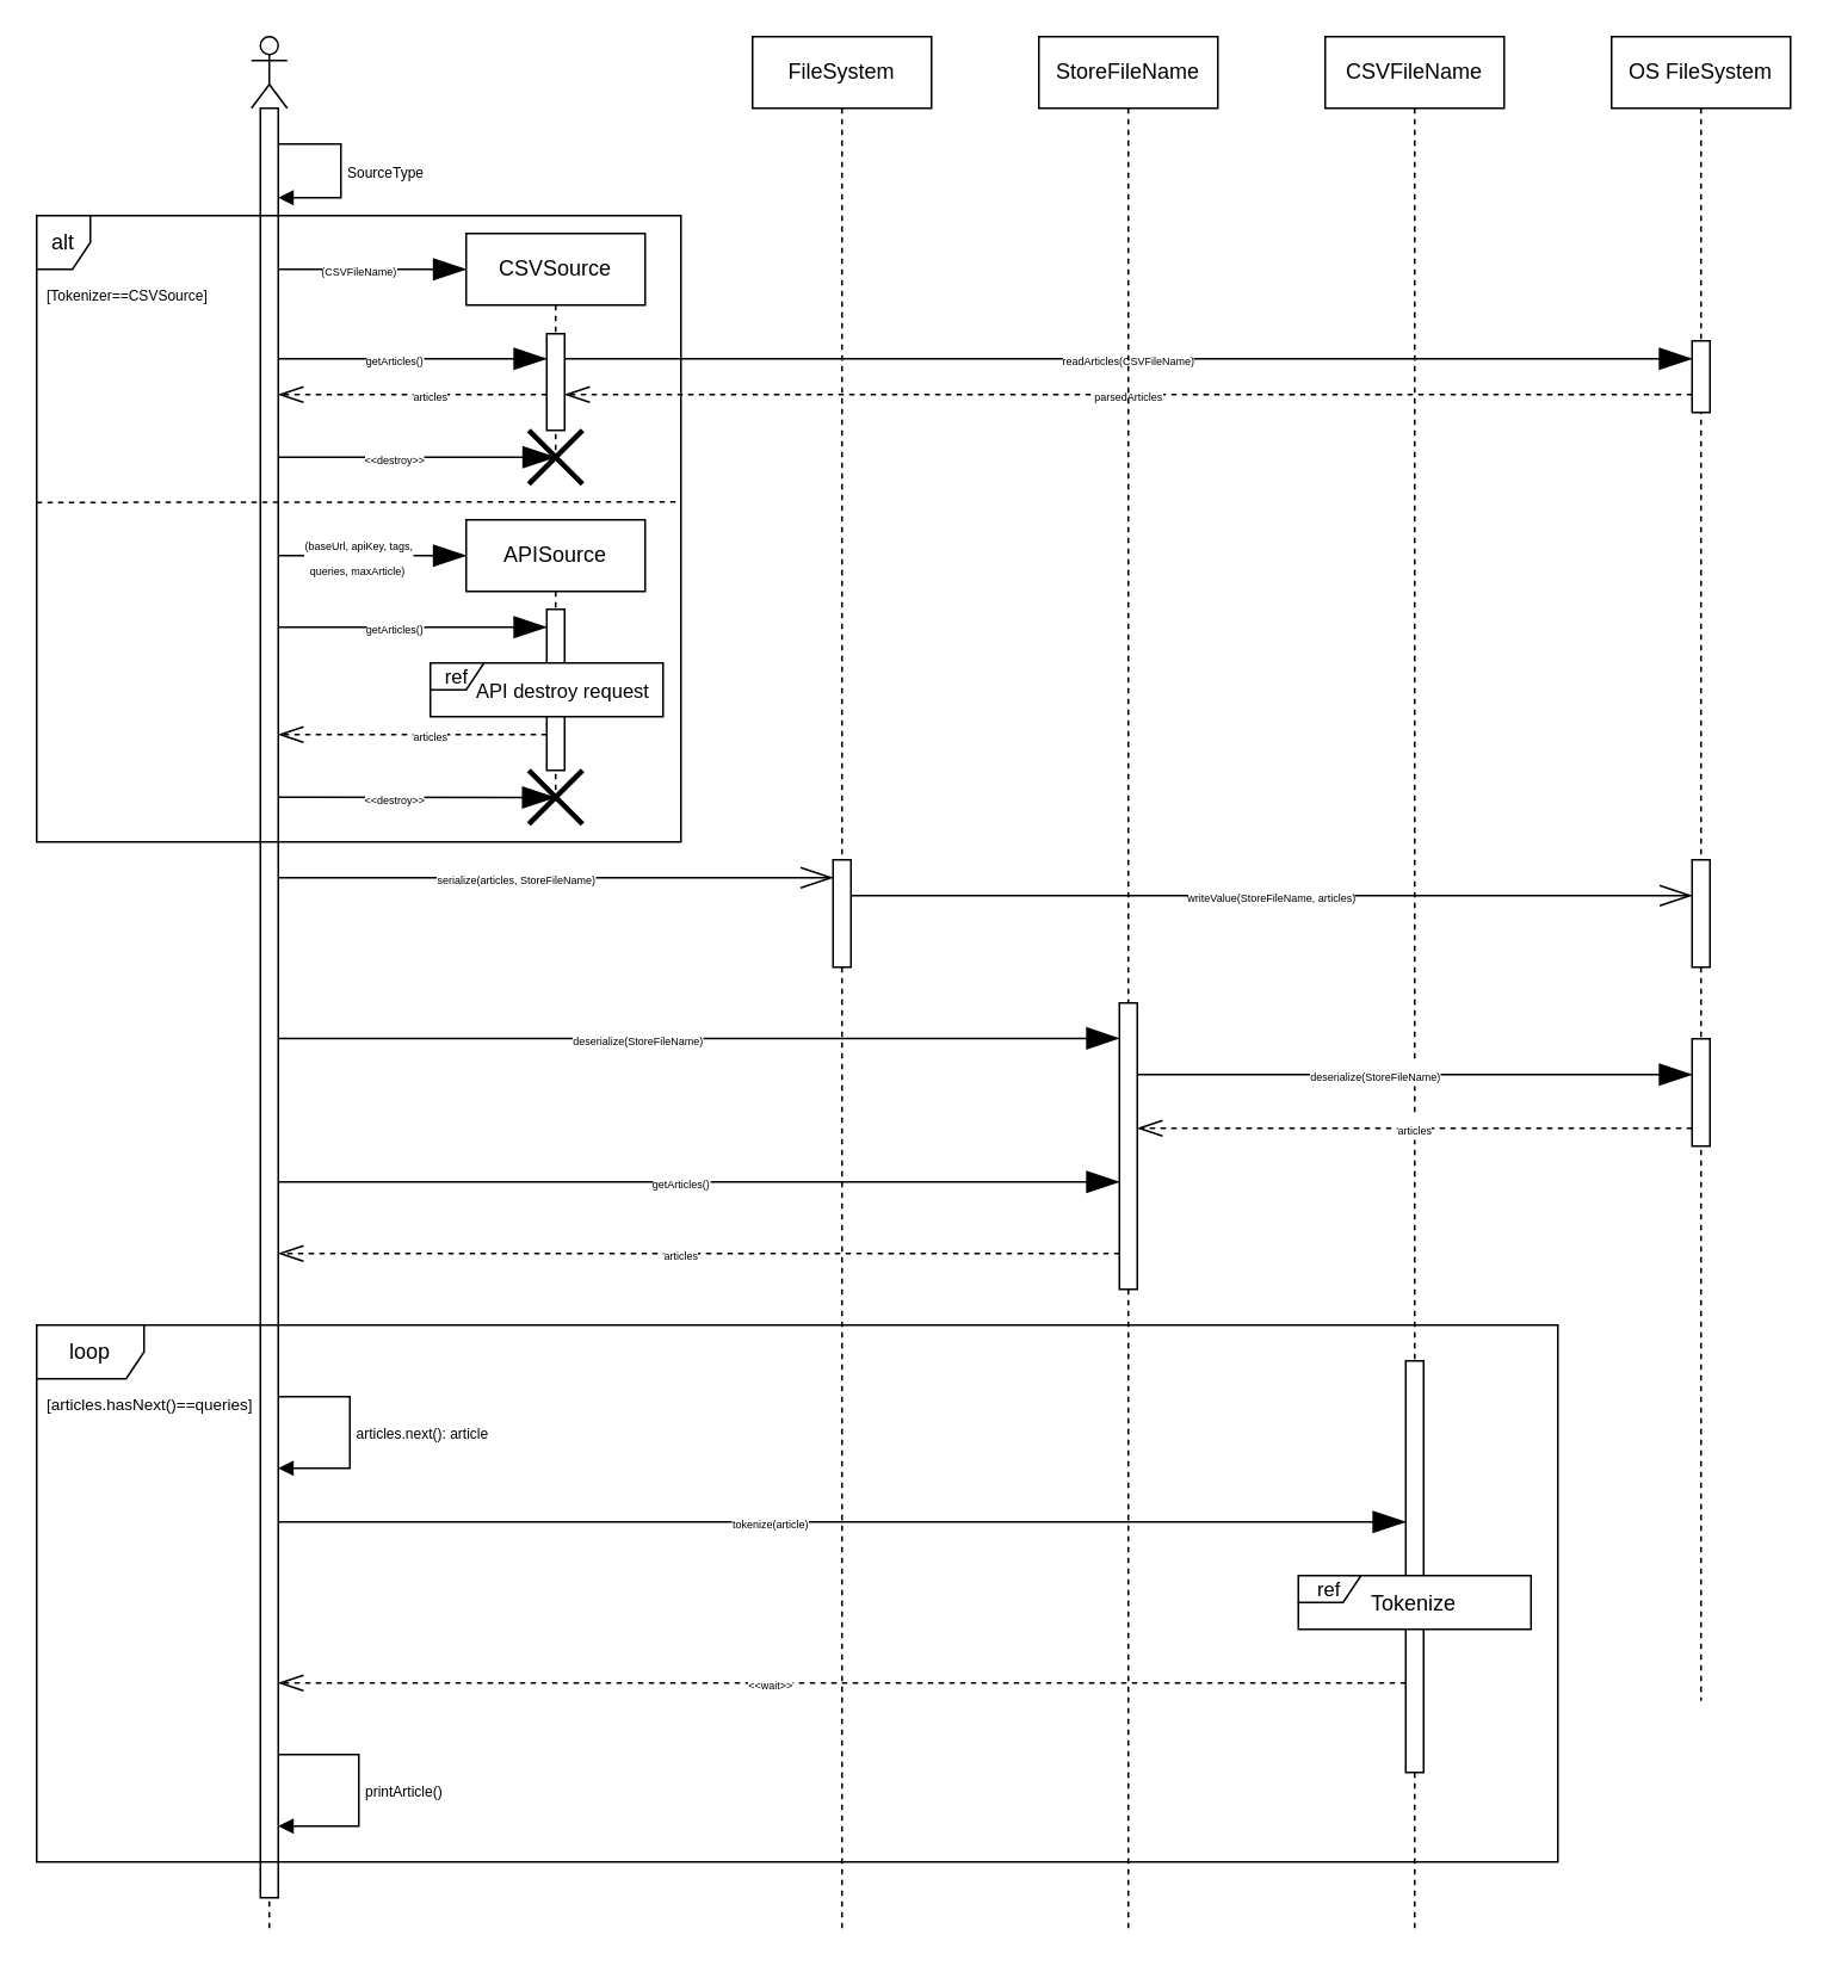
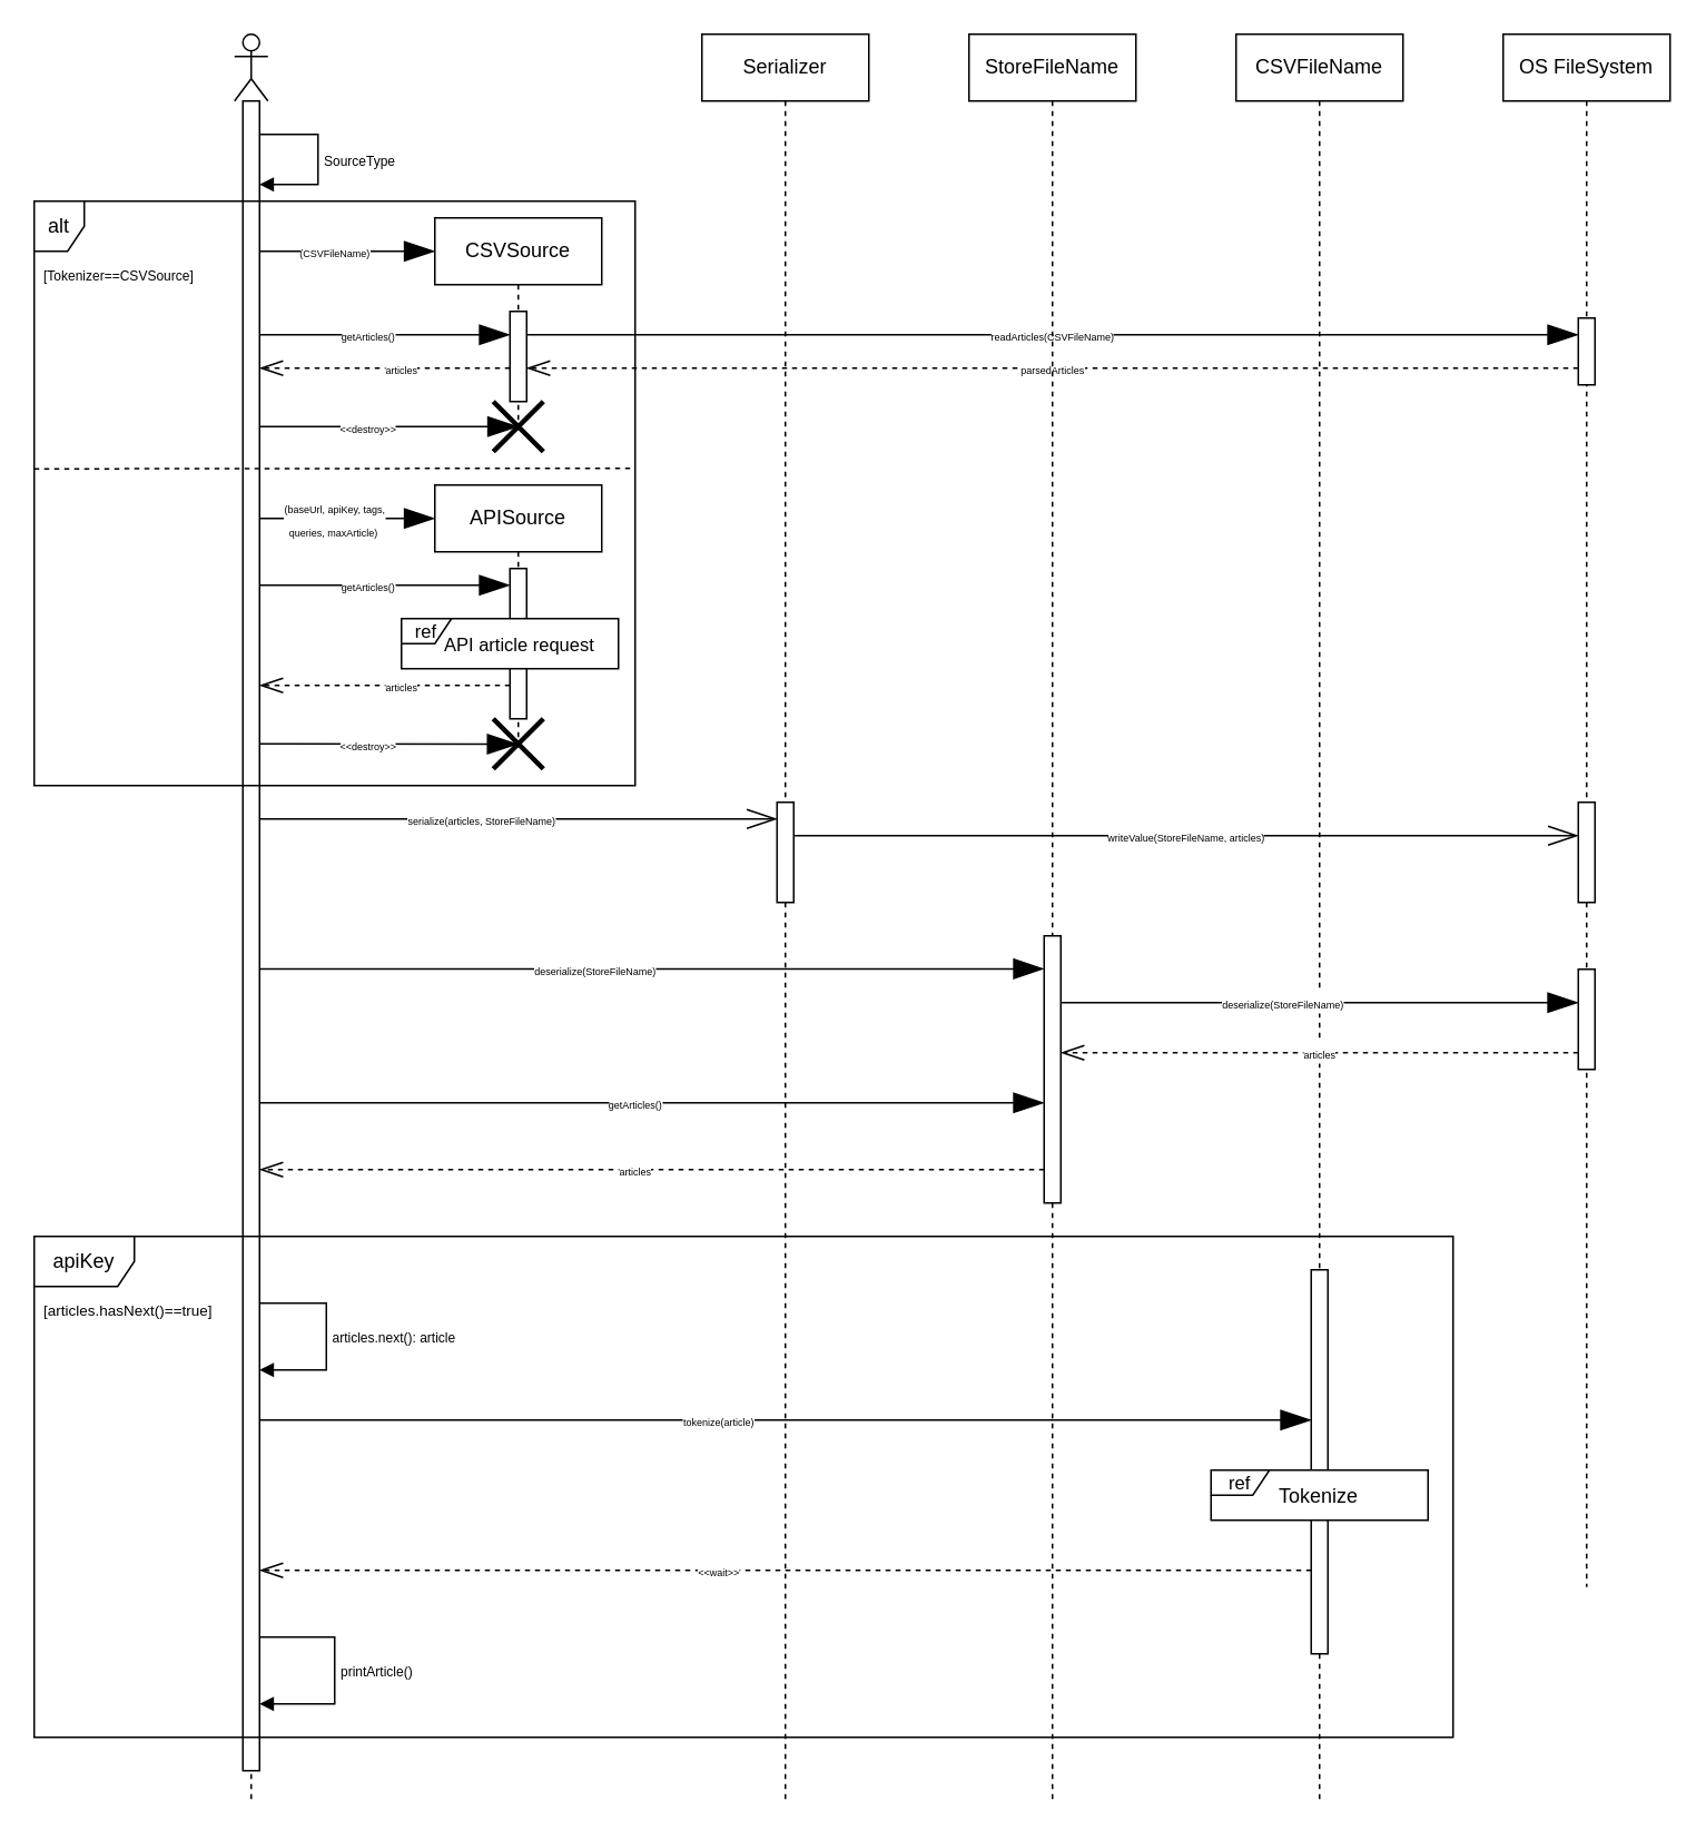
- <mxCell id="24" value="FileSystem" style="shape=umlLifeline;perimeter=lifelinePerimeter;whiteSpace=wrap;html=1;container=1;dropTarget=0;collapsible=0;recursiveResize=0;outlineConnect=0;portConstraint=eastwest;newEdgeStyle={&quot;edgeStyle&quot;:&quot;elbowEdgeStyle&quot;,&quot;elbow&quot;:&quot;vertical&quot;,&quot;curved&quot;:0,&quot;rounded&quot;:0};" vertex="1" parent="1"><mxGeometry x="420" y="20" width="100" height="1060" as="geometry" /></mxCell>
+ <mxCell id="24" value="Serializer" style="shape=umlLifeline;perimeter=lifelinePerimeter;whiteSpace=wrap;html=1;container=1;dropTarget=0;collapsible=0;recursiveResize=0;outlineConnect=0;portConstraint=eastwest;newEdgeStyle={&quot;edgeStyle&quot;:&quot;elbowEdgeStyle&quot;,&quot;elbow&quot;:&quot;vertical&quot;,&quot;curved&quot;:0,&quot;rounded&quot;:0};" vertex="1" parent="1"><mxGeometry x="420" y="20" width="100" height="1060" as="geometry" /></mxCell>
- <mxCell id="44" value="&lt;font style=&quot;font-size: 11px;&quot;&gt;API destroy request&lt;/font&gt;" style="text;strokeColor=none;fillColor=none;align=left;verticalAlign=top;spacingLeft=4;spacingRight=4;overflow=hidden;rotatable=0;points=[[0,0.5],[1,0.5]];portConstraint=eastwest;whiteSpace=wrap;html=1;" vertex="1" parent="1"><mxGeometry x="260" y="372" width="120" height="26" as="geometry" /></mxCell>
+ <mxCell id="44" value="&lt;font style=&quot;font-size: 11px;&quot;&gt;API article request&lt;/font&gt;" style="text;strokeColor=none;fillColor=none;align=left;verticalAlign=top;spacingLeft=4;spacingRight=4;overflow=hidden;rotatable=0;points=[[0,0.5],[1,0.5]];portConstraint=eastwest;whiteSpace=wrap;html=1;" vertex="1" parent="1"><mxGeometry x="260" y="372" width="120" height="26" as="geometry" /></mxCell>
- <mxCell id="45" value="loop" style="shape=umlFrame;whiteSpace=wrap;html=1;pointerEvents=0;" vertex="1" parent="1"><mxGeometry x="20" y="740" width="850" height="300" as="geometry" /></mxCell>
+ <mxCell id="45" value="apiKey" style="shape=umlFrame;whiteSpace=wrap;html=1;pointerEvents=0;" vertex="1" parent="1"><mxGeometry x="20" y="740" width="850" height="300" as="geometry" /></mxCell>
- <mxCell id="46" value="&lt;font style=&quot;font-size: 9px;&quot;&gt;[articles.hasNext()==queries]&lt;/font&gt;" style="text;strokeColor=none;fillColor=none;align=left;verticalAlign=top;spacingLeft=4;spacingRight=4;overflow=hidden;rotatable=0;points=[[0,0.5],[1,0.5]];portConstraint=eastwest;whiteSpace=wrap;html=1;" vertex="1" parent="1"><mxGeometry x="20" y="770" width="130" height="26" as="geometry" /></mxCell>
+ <mxCell id="46" value="&lt;font style=&quot;font-size: 9px;&quot;&gt;[articles.hasNext()==true]&lt;/font&gt;" style="text;strokeColor=none;fillColor=none;align=left;verticalAlign=top;spacingLeft=4;spacingRight=4;overflow=hidden;rotatable=0;points=[[0,0.5],[1,0.5]];portConstraint=eastwest;whiteSpace=wrap;html=1;" vertex="1" parent="1"><mxGeometry x="20" y="770" width="130" height="26" as="geometry" /></mxCell>
